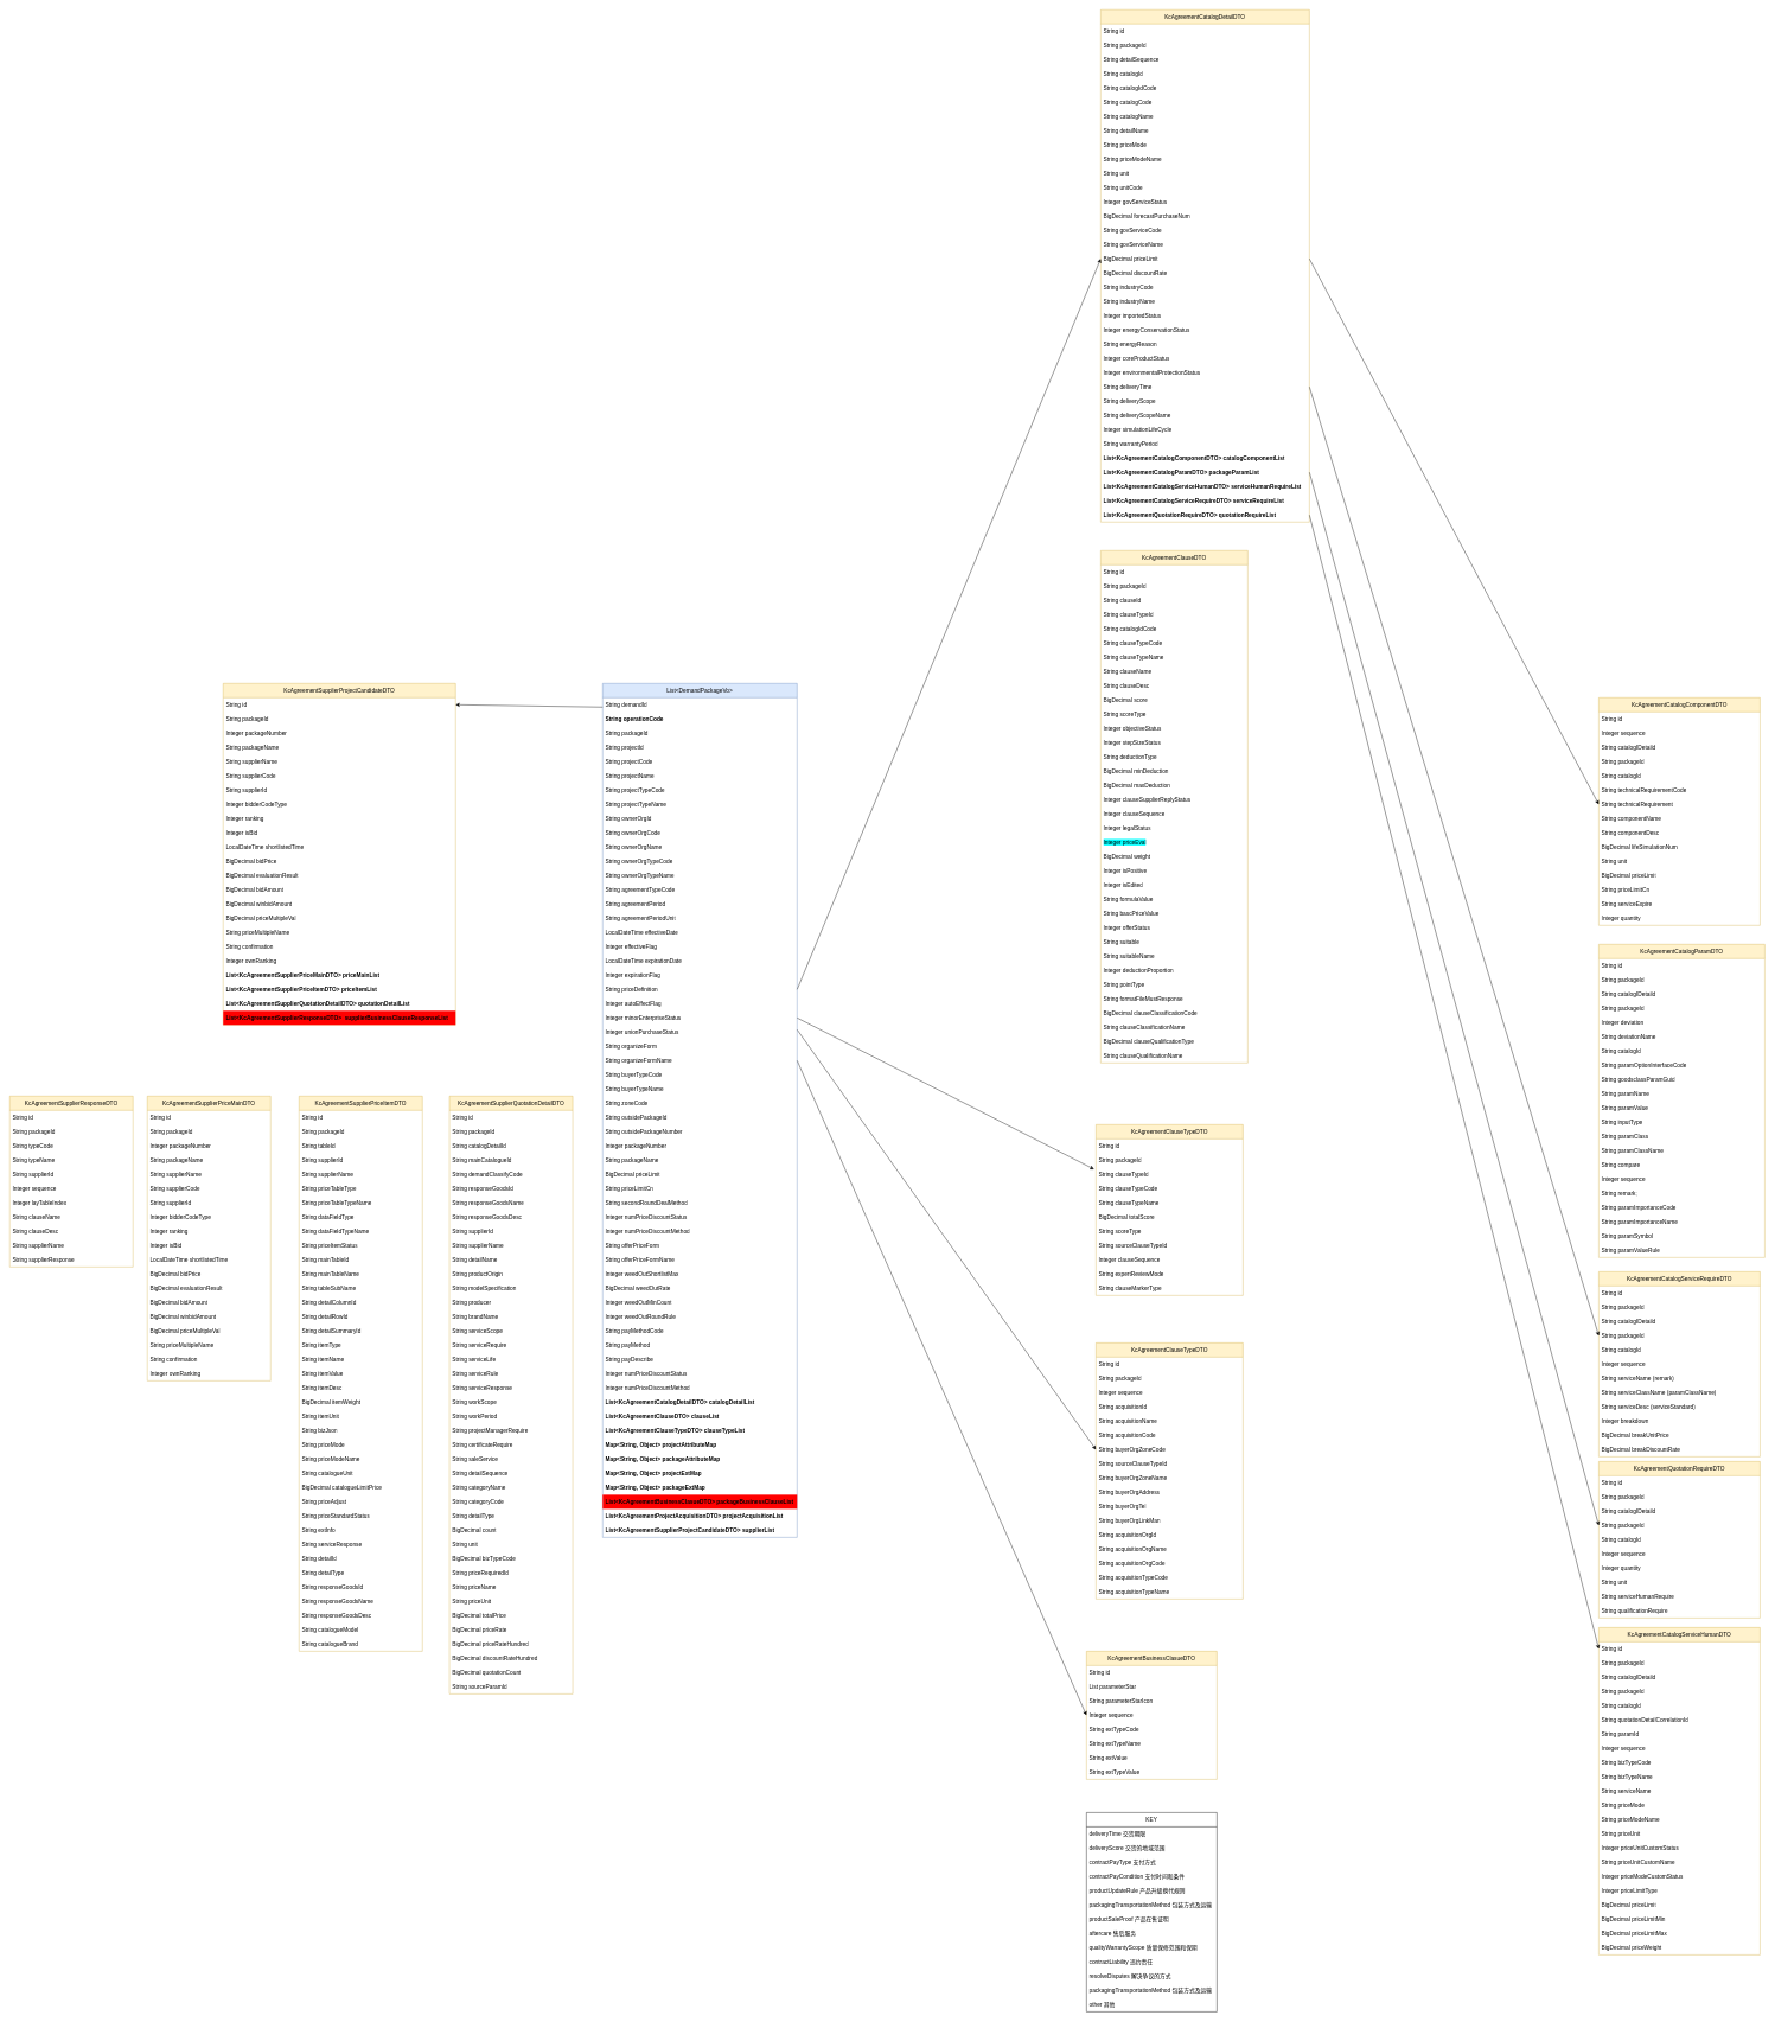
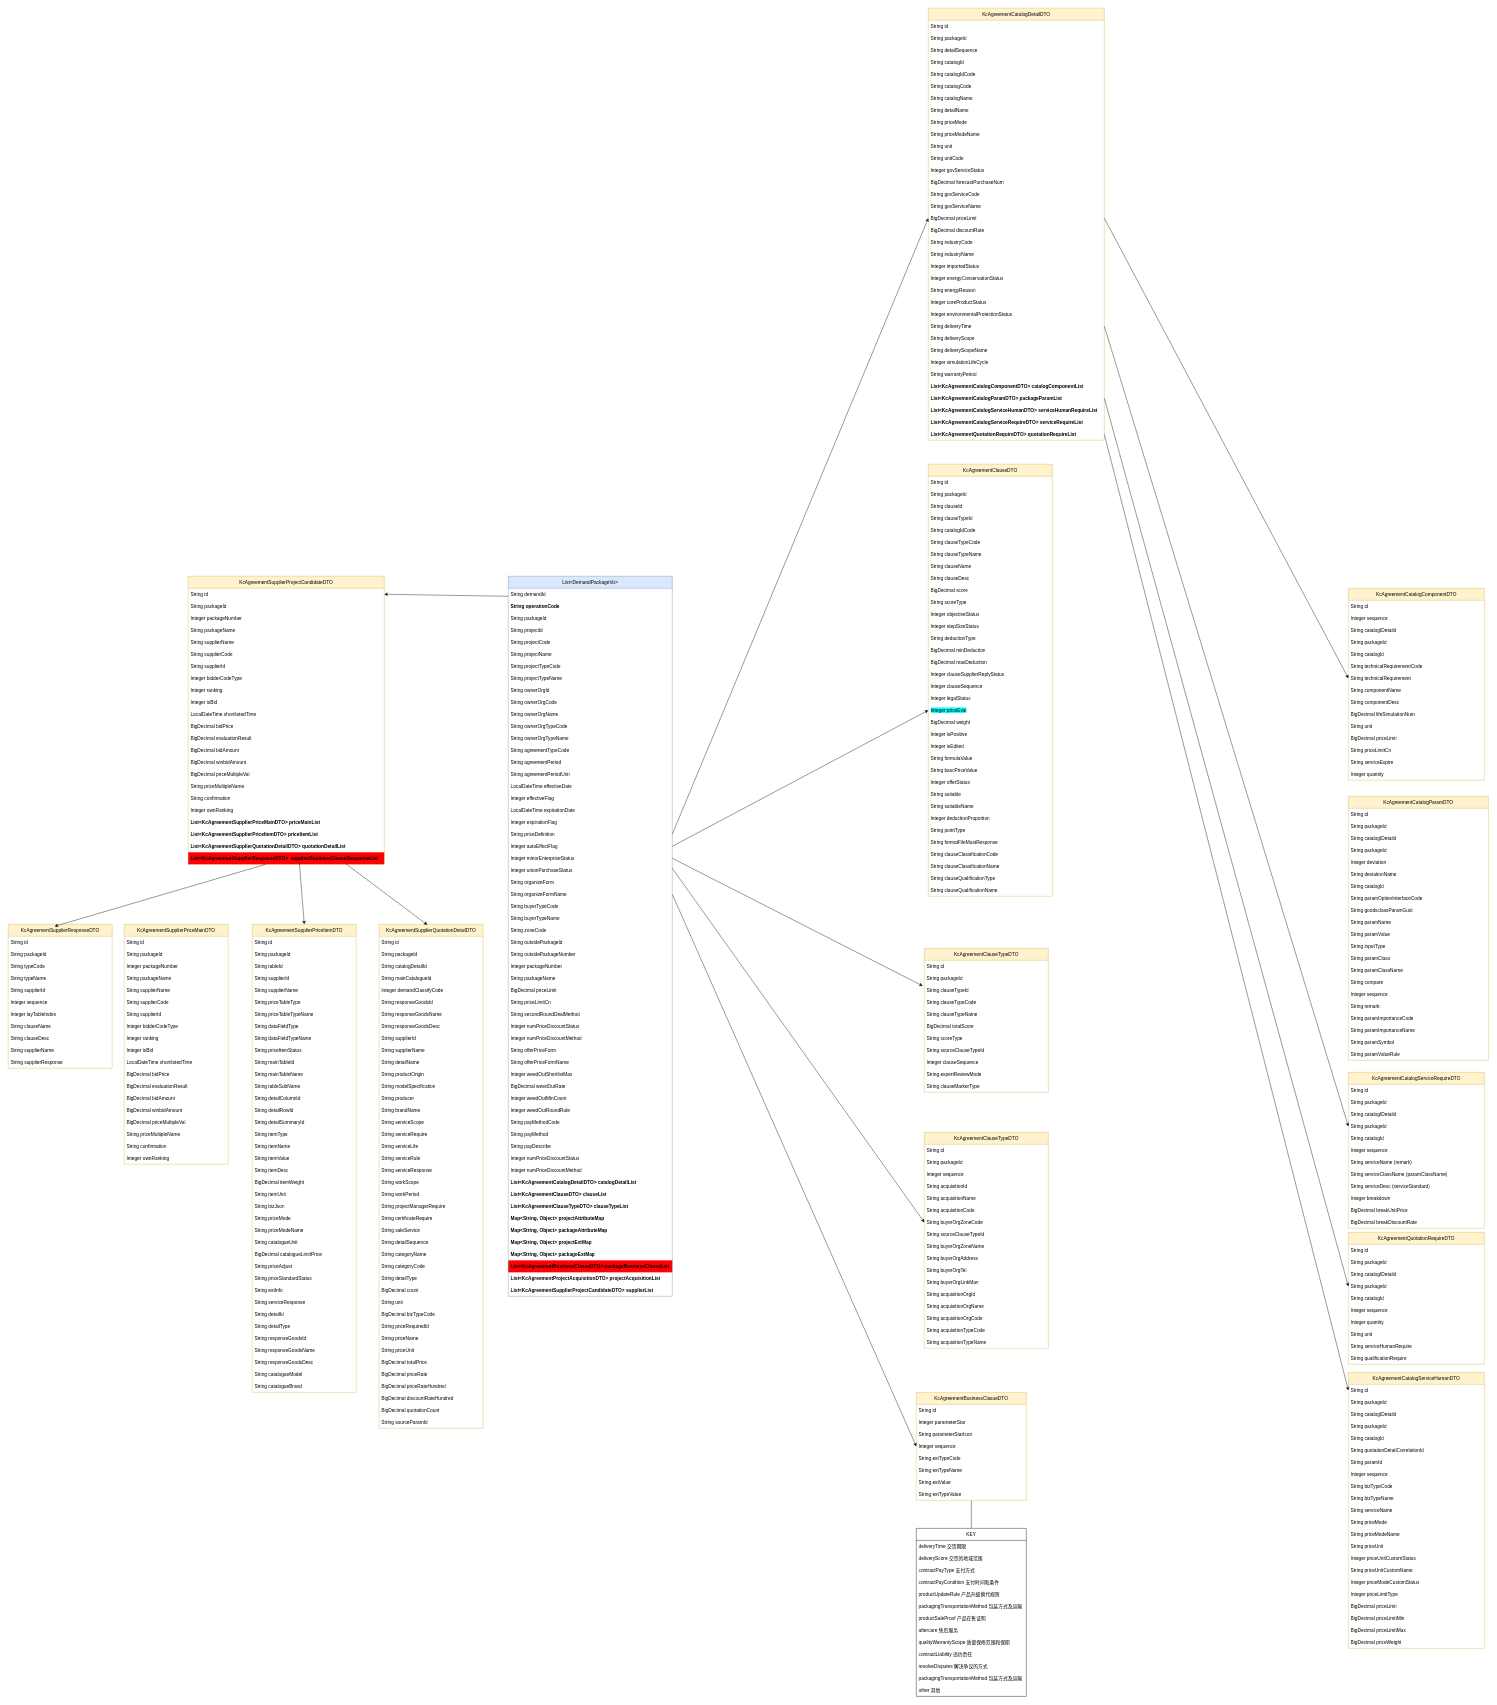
+ <mxCell id="339" value="" style="endArrow=classic;html=1;rounded=0;exitX=1;exitY=0.5;exitDx=0;exitDy=0;entryX=0;entryY=0.5;entryDx=0;entryDy=0;" parent="1" source="24" target="169" edge="1"><mxGeometry width="50" height="50" relative="1" as="geometry"><mxPoint x="1680" y="2650" as="sourcePoint" /><mxPoint x="2280" y="1810" as="targetPoint" /></mxGeometry></mxCell>
- <mxCell id="181" value="BigDecimal clauseClassificationCode" style="text;strokeColor=none;fillColor=none;align=left;verticalAlign=middle;spacingLeft=4;spacingRight=4;overflow=hidden;points=[[0,0.5],[1,0.5]];portConstraint=eastwest;rotatable=0;whiteSpace=wrap;html=1;" parent="149" vertex="1"><mxGeometry y="960" width="310" height="30" as="geometry" /></mxCell>
+ <mxCell id="181" value="String clauseClassificationCode" style="text;strokeColor=none;fillColor=none;align=left;verticalAlign=middle;spacingLeft=4;spacingRight=4;overflow=hidden;points=[[0,0.5],[1,0.5]];portConstraint=eastwest;rotatable=0;whiteSpace=wrap;html=1;" parent="149" vertex="1"><mxGeometry y="960" width="310" height="30" as="geometry" /></mxCell>
- <mxCell id="183" value="BigDecimal clauseQualificationType" style="text;strokeColor=none;fillColor=none;align=left;verticalAlign=middle;spacingLeft=4;spacingRight=4;overflow=hidden;points=[[0,0.5],[1,0.5]];portConstraint=eastwest;rotatable=0;whiteSpace=wrap;html=1;" parent="149" vertex="1"><mxGeometry y="1020" width="310" height="30" as="geometry" /></mxCell>
+ <mxCell id="183" value="String clauseQualificationType" style="text;strokeColor=none;fillColor=none;align=left;verticalAlign=middle;spacingLeft=4;spacingRight=4;overflow=hidden;points=[[0,0.5],[1,0.5]];portConstraint=eastwest;rotatable=0;whiteSpace=wrap;html=1;" parent="149" vertex="1"><mxGeometry y="1020" width="310" height="30" as="geometry" /></mxCell>
+ <mxCell id="335" value="" style="endArrow=classic;html=1;rounded=0;entryX=0.5;entryY=0;entryDx=0;entryDy=0;exitX=0.567;exitY=0.889;exitDx=0;exitDy=0;exitPerimeter=0;" parent="1" source="220" target="241" edge="1"><mxGeometry width="50" height="50" relative="1" as="geometry"><mxPoint x="660" y="2175" as="sourcePoint" /><mxPoint x="577" y="2330" as="targetPoint" /></mxGeometry></mxCell>
+ <mxCell id="336" value="" style="endArrow=classic;html=1;rounded=0;entryX=0.464;entryY=0.001;entryDx=0;entryDy=0;exitX=0.803;exitY=0.944;exitDx=0;exitDy=0;exitPerimeter=0;entryPerimeter=0;" parent="1" source="220" target="280" edge="1"><mxGeometry width="50" height="50" relative="1" as="geometry"><mxPoint x="780" y="2210" as="sourcePoint" /><mxPoint x="871" y="2325" as="targetPoint" /></mxGeometry></mxCell>
+ <mxCell id="334" value="" style="endArrow=classic;html=1;rounded=0;entryX=0.446;entryY=0.014;entryDx=0;entryDy=0;entryPerimeter=0;" parent="1" source="220" target="322" edge="1"><mxGeometry width="50" height="50" relative="1" as="geometry"><mxPoint x="600" y="2250" as="sourcePoint" /><mxPoint x="420" y="2240" as="targetPoint" /></mxGeometry></mxCell>
- <mxCell id="285" value="String demandClassifyCode" style="text;strokeColor=none;fillColor=none;align=left;verticalAlign=middle;spacingLeft=4;spacingRight=4;overflow=hidden;points=[[0,0.5],[1,0.5]];portConstraint=eastwest;rotatable=0;whiteSpace=wrap;html=1;labelBackgroundColor=default;" parent="280" vertex="1"><mxGeometry y="150" width="260" height="30" as="geometry" /></mxCell>
+ <mxCell id="285" value="Integer demandClassifyCode" style="text;strokeColor=none;fillColor=none;align=left;verticalAlign=middle;spacingLeft=4;spacingRight=4;overflow=hidden;points=[[0,0.5],[1,0.5]];portConstraint=eastwest;rotatable=0;whiteSpace=wrap;html=1;labelBackgroundColor=default;" parent="280" vertex="1"><mxGeometry y="150" width="260" height="30" as="geometry" /></mxCell>
- <mxCell id="415" value="List parameterStar" style="text;strokeColor=none;fillColor=none;align=left;verticalAlign=middle;spacingLeft=4;spacingRight=4;overflow=hidden;points=[[0,0.5],[1,0.5]];portConstraint=eastwest;rotatable=0;whiteSpace=wrap;html=1;" parent="413" vertex="1"><mxGeometry y="60" width="275" height="30" as="geometry" /></mxCell>
+ <mxCell id="415" value="Integer parameterStar" style="text;strokeColor=none;fillColor=none;align=left;verticalAlign=middle;spacingLeft=4;spacingRight=4;overflow=hidden;points=[[0,0.5],[1,0.5]];portConstraint=eastwest;rotatable=0;whiteSpace=wrap;html=1;" parent="413" vertex="1"><mxGeometry y="60" width="275" height="30" as="geometry" /></mxCell>
+ <mxCell id="388" value="" style="endArrow=none;html=1;rounded=0;endFill=0;" parent="1" source="413" target="374" edge="1"><mxGeometry width="50" height="50" relative="1" as="geometry"><mxPoint x="2160" y="3350" as="sourcePoint" /><mxPoint x="2210" y="3300" as="targetPoint" /></mxGeometry></mxCell>
